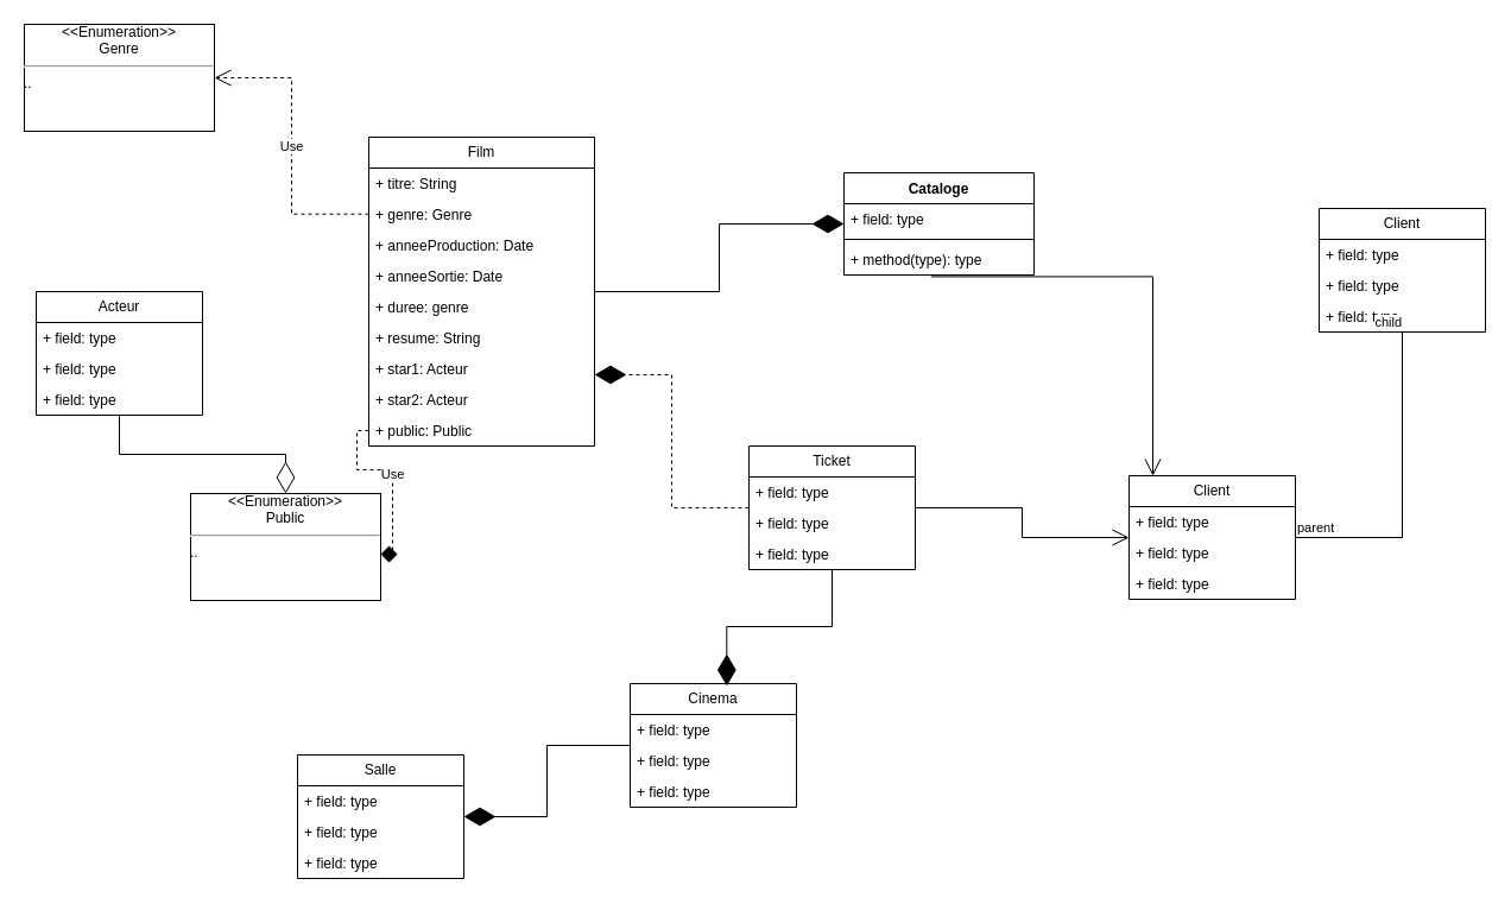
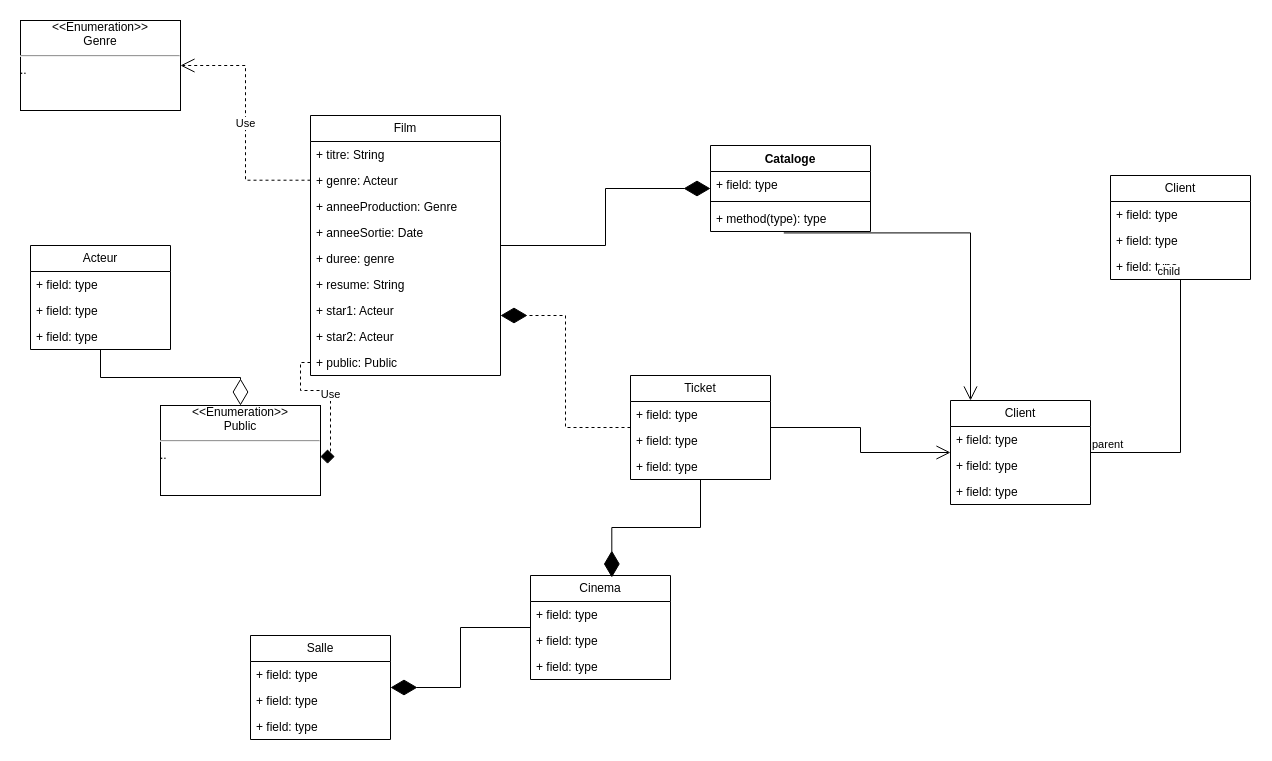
- <mxCell id="5" value="+ genre: Genre " style="text;strokeColor=none;fillColor=none;align=left;verticalAlign=top;spacingLeft=4;spacingRight=4;overflow=hidden;rotatable=0;points=[[0,0.5],[1,0.5]];portConstraint=eastwest;whiteSpace=wrap;html=1;" vertex="1" parent="2"><mxGeometry y="52" width="190" height="26" as="geometry" /></mxCell>
+ <mxCell id="5" value="+ genre: Acteur " style="text;strokeColor=none;fillColor=none;align=left;verticalAlign=top;spacingLeft=4;spacingRight=4;overflow=hidden;rotatable=0;points=[[0,0.5],[1,0.5]];portConstraint=eastwest;whiteSpace=wrap;html=1;" vertex="1" parent="2"><mxGeometry y="52" width="190" height="26" as="geometry" /></mxCell>
- <mxCell id="6" value="&lt;div&gt;+ anneeProduction: Date&lt;/div&gt;" style="text;strokeColor=none;fillColor=none;align=left;verticalAlign=top;spacingLeft=4;spacingRight=4;overflow=hidden;rotatable=0;points=[[0,0.5],[1,0.5]];portConstraint=eastwest;whiteSpace=wrap;html=1;" vertex="1" parent="2"><mxGeometry y="78" width="190" height="26" as="geometry" /></mxCell>
+ <mxCell id="6" value="&lt;div&gt;+ anneeProduction: Genre&lt;/div&gt;" style="text;strokeColor=none;fillColor=none;align=left;verticalAlign=top;spacingLeft=4;spacingRight=4;overflow=hidden;rotatable=0;points=[[0,0.5],[1,0.5]];portConstraint=eastwest;whiteSpace=wrap;html=1;" vertex="1" parent="2"><mxGeometry y="78" width="190" height="26" as="geometry" /></mxCell>
- <mxCell id="19" value="&lt;div align=&quot;center&quot;&gt;&amp;lt;&amp;lt;Enumeration&amp;gt;&amp;gt;&lt;br&gt;&lt;/div&gt;&lt;div align=&quot;center&quot;&gt;Public&lt;hr&gt;&lt;/div&gt;.." style="verticalAlign=top;align=left;overflow=fill;html=1;whiteSpace=wrap;" vertex="1" parent="1"><mxGeometry x="160" y="415" width="160" height="90" as="geometry" /></mxCell>
+ <mxCell id="19" value="&lt;div align=&quot;center&quot;&gt;&amp;lt;&amp;lt;Enumeration&amp;gt;&amp;gt;&lt;br&gt;&lt;/div&gt;&lt;div align=&quot;center&quot;&gt;Public&lt;hr&gt;&lt;/div&gt;.." style="verticalAlign=top;align=left;overflow=fill;html=1;whiteSpace=wrap;" vertex="1" parent="1"><mxGeometry x="160" y="405" width="160" height="90" as="geometry" /></mxCell>
